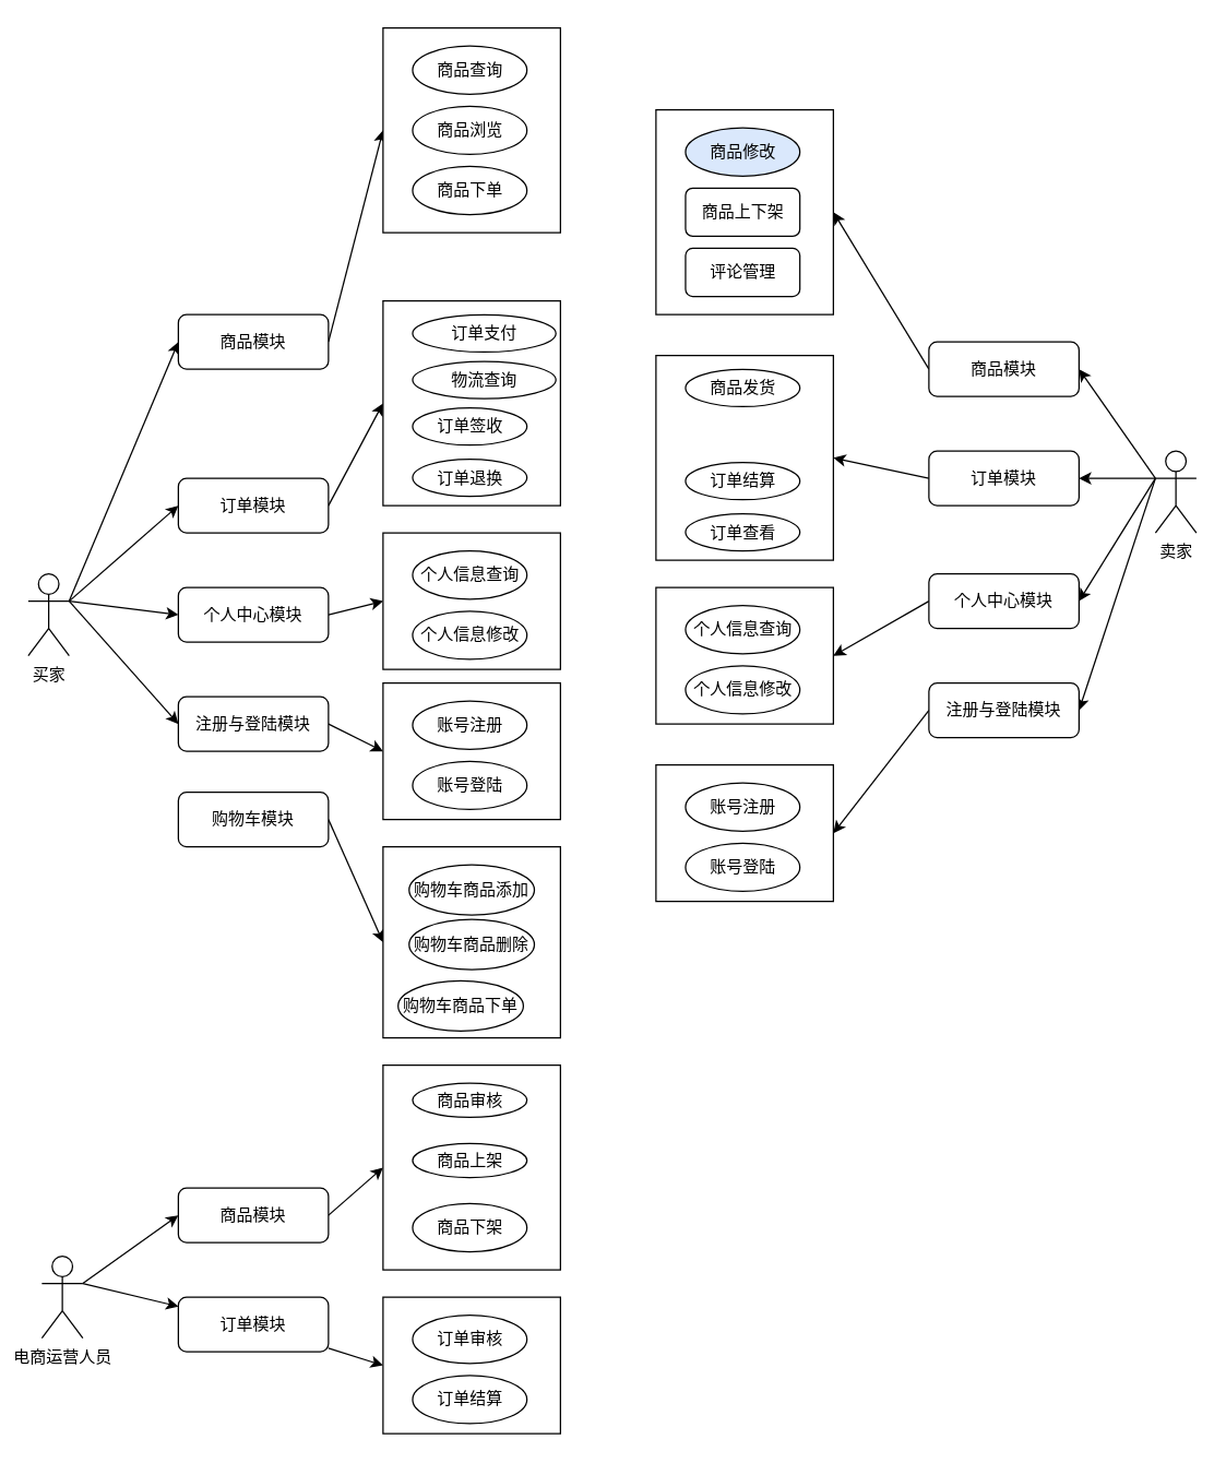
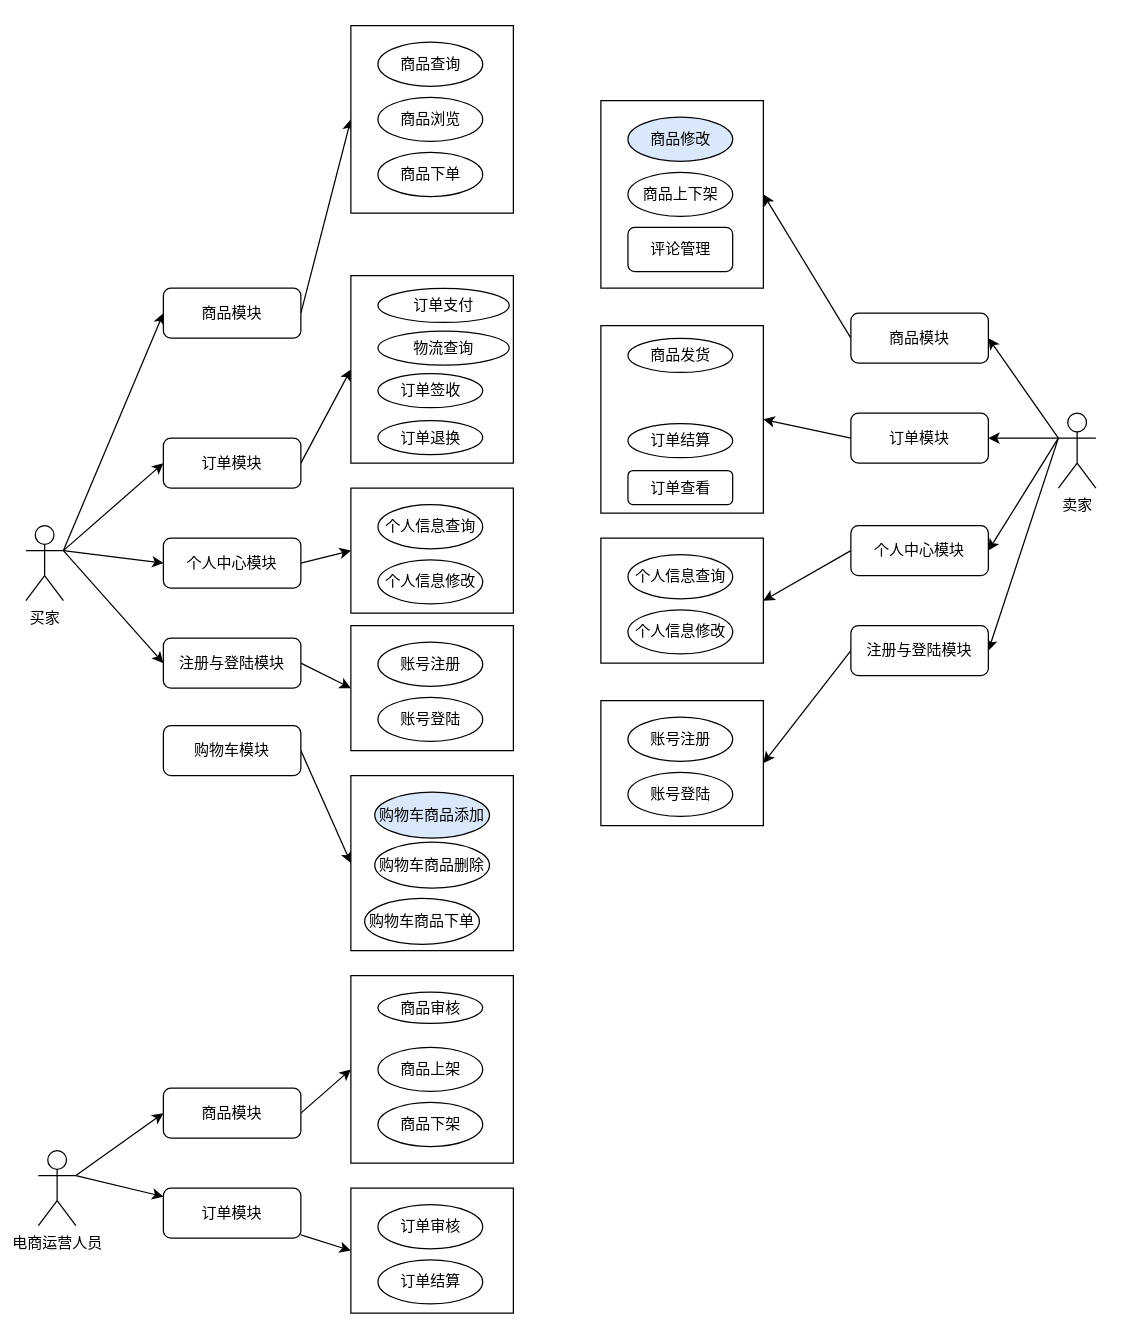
- <mxCell id="73" value="商品上下架" style="whiteSpace=wrap;html=1;rounded=1;" vertex="1" parent="70"><mxGeometry x="21.667" y="57.353" width="83.778" height="35.294" as="geometry" /></mxCell>
+ <mxCell id="73" value="商品上下架" style="ellipse;whiteSpace=wrap;html=1;" vertex="1" parent="70"><mxGeometry x="21.667" y="57.353" width="83.778" height="35.294" as="geometry" /></mxCell>
- <mxCell id="79" value="订单查看" style="ellipse;whiteSpace=wrap;html=1;" vertex="1" parent="75"><mxGeometry x="21.667" y="115.909" width="83.778" height="27.273" as="geometry" /></mxCell>
+ <mxCell id="79" value="订单查看" style="whiteSpace=wrap;html=1;rounded=1;" vertex="1" parent="75"><mxGeometry x="21.667" y="115.909" width="83.778" height="27.273" as="geometry" /></mxCell>
- <mxCell id="58" value="购物车商品添加" style="ellipse;whiteSpace=wrap;html=1;container=0;" vertex="1" parent="56"><mxGeometry x="19.115" y="13.24" width="91.775" height="36.76" as="geometry" /></mxCell>
+ <mxCell id="58" value="购物车商品添加" style="ellipse;whiteSpace=wrap;html=1;container=0;fillColor=#dae8fc;" vertex="1" parent="56"><mxGeometry x="19.115" y="13.24" width="91.775" height="36.76" as="geometry" /></mxCell>
- <mxCell id="64" value="商品上架" style="ellipse;whiteSpace=wrap;html=1;" vertex="1" parent="61"><mxGeometry x="21.667" y="57.353" width="83.778" height="25" as="geometry" /></mxCell>
+ <mxCell id="64" value="商品上架" style="ellipse;whiteSpace=wrap;html=1;" vertex="1" parent="61"><mxGeometry x="21.667" y="57.353" width="83.778" height="35.294" as="geometry" /></mxCell>
